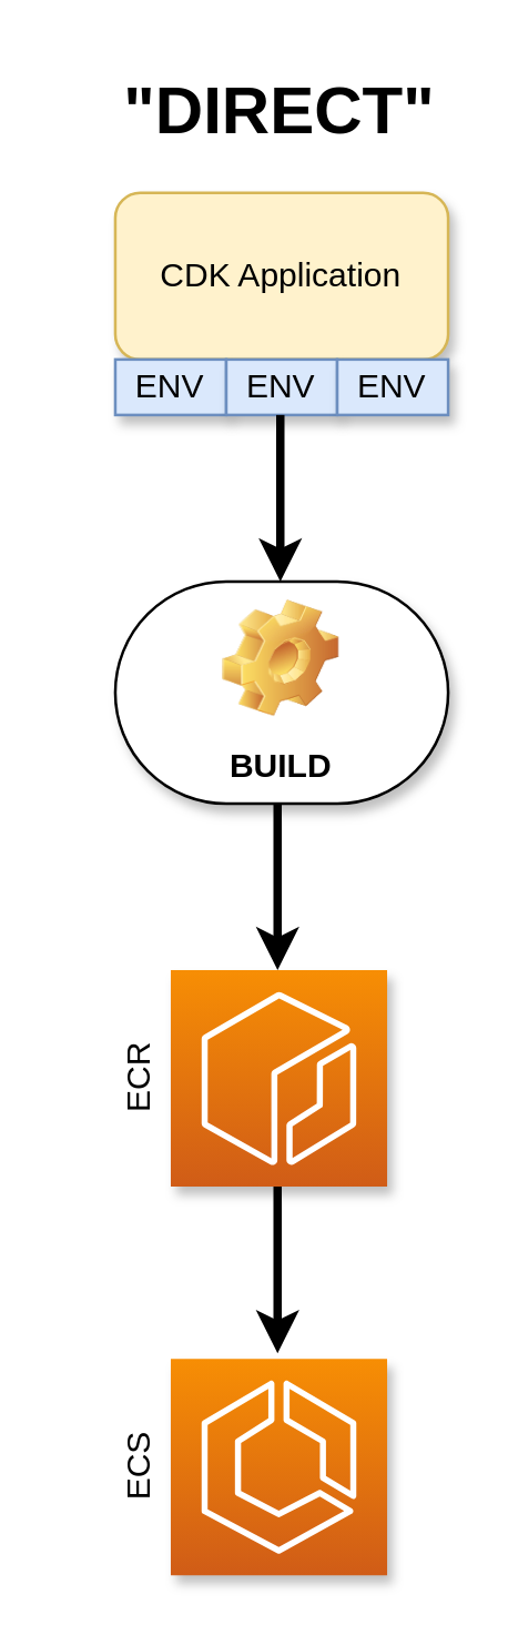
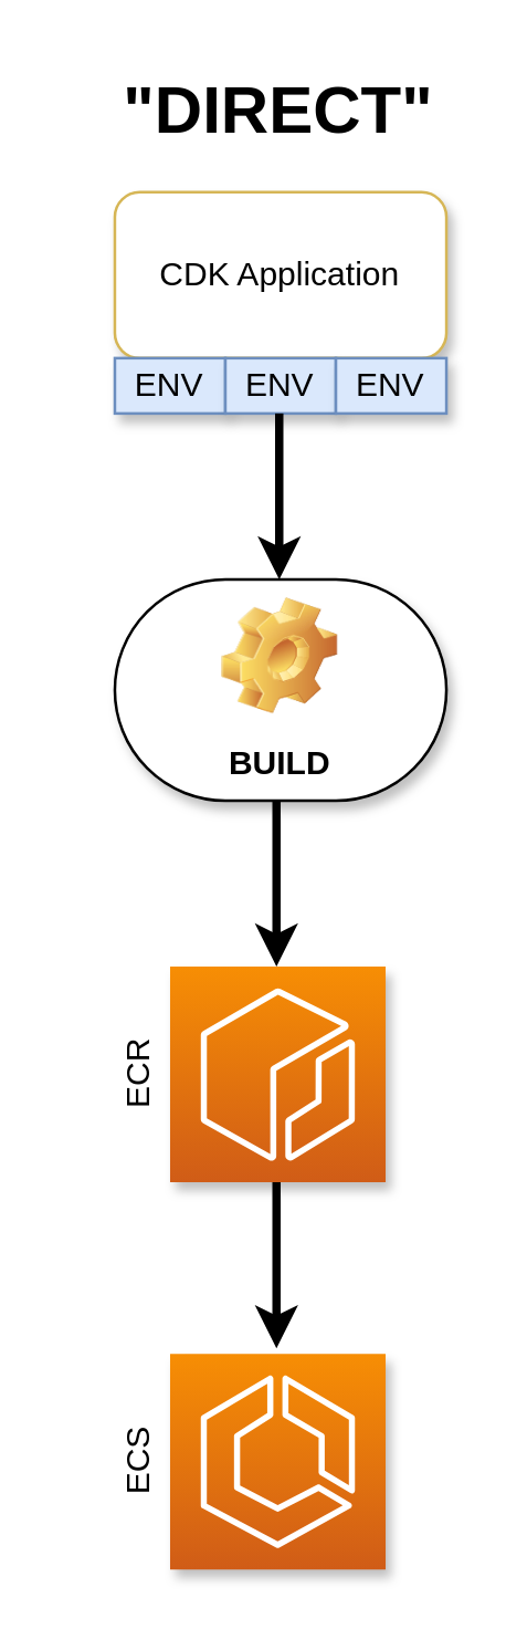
- <mxCell id="2" value="CDK Application" style="rounded=1;whiteSpace=wrap;html=1;fillColor=#fff2cc;strokeColor=#d6b656;shadow=1;" vertex="1" parent="1"><mxGeometry x="41" y="69" width="120" height="60" as="geometry" /></mxCell>
+ <mxCell id="2" value="CDK Application" style="rounded=1;whiteSpace=wrap;html=1;fillColor=#ffffff;strokeColor=#d6b656;shadow=1;" vertex="1" parent="1"><mxGeometry x="41" y="69" width="120" height="60" as="geometry" /></mxCell>
